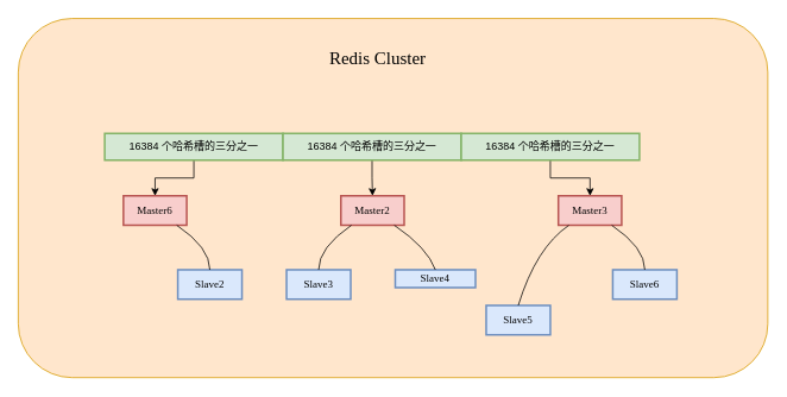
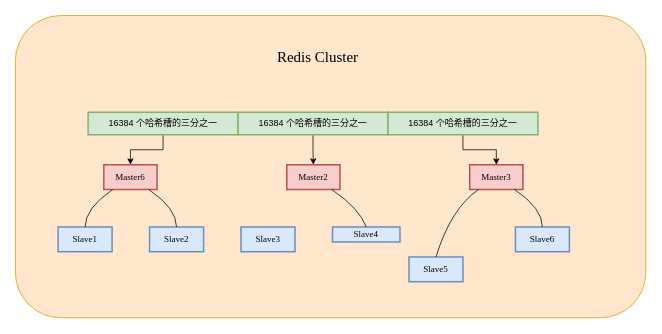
- <mxCell id="24" value="Redis Cluster" style="text;html=1;align=center;verticalAlign=middle;whiteSpace=wrap;rounded=0;fontFamily=Comic Sans MS;fontSize=20;" vertex="1" parent="1"><mxGeometry x="295" y="43" width="257" height="41" as="geometry" /></mxCell>
+ <mxCell id="24" value="Redis Cluster" style="text;html=1;align=center;verticalAlign=middle;whiteSpace=wrap;rounded=0;fontFamily=Comic Sans MS;fontSize=20;" vertex="1" parent="1"><mxGeometry x="295" y="53" width="257" height="41" as="geometry" /></mxCell>
+ <mxCell id="14" value="" style="curved=1;startArrow=none;endArrow=none;exitX=0.16;exitY=1.01;entryX=0.5;entryY=0.01;" parent="1" source="3" target="4" edge="1"><mxGeometry relative="1" as="geometry"><Array as="points"><mxPoint x="113" y="277" /></Array></mxGeometry></mxCell>
- <mxCell id="16" value="" style="curved=1;startArrow=none;endArrow=none;exitX=0.16;exitY=1.01;entryX=0.5;entryY=0.01;" parent="1" source="6" target="7" edge="1"><mxGeometry relative="1" as="geometry"><Array as="points"><mxPoint x="357" y="277" /></Array></mxGeometry></mxCell>
+ <mxCell id="4" value="Slave1" style="whiteSpace=wrap;strokeWidth=2;fillColor=#dae8fc;strokeColor=#6c8ebf;fontFamily=Comic Sans MS;" parent="1" vertex="1"><mxGeometry y="302" width="72" height="33" as="geometry" x="77" /></mxCell>
